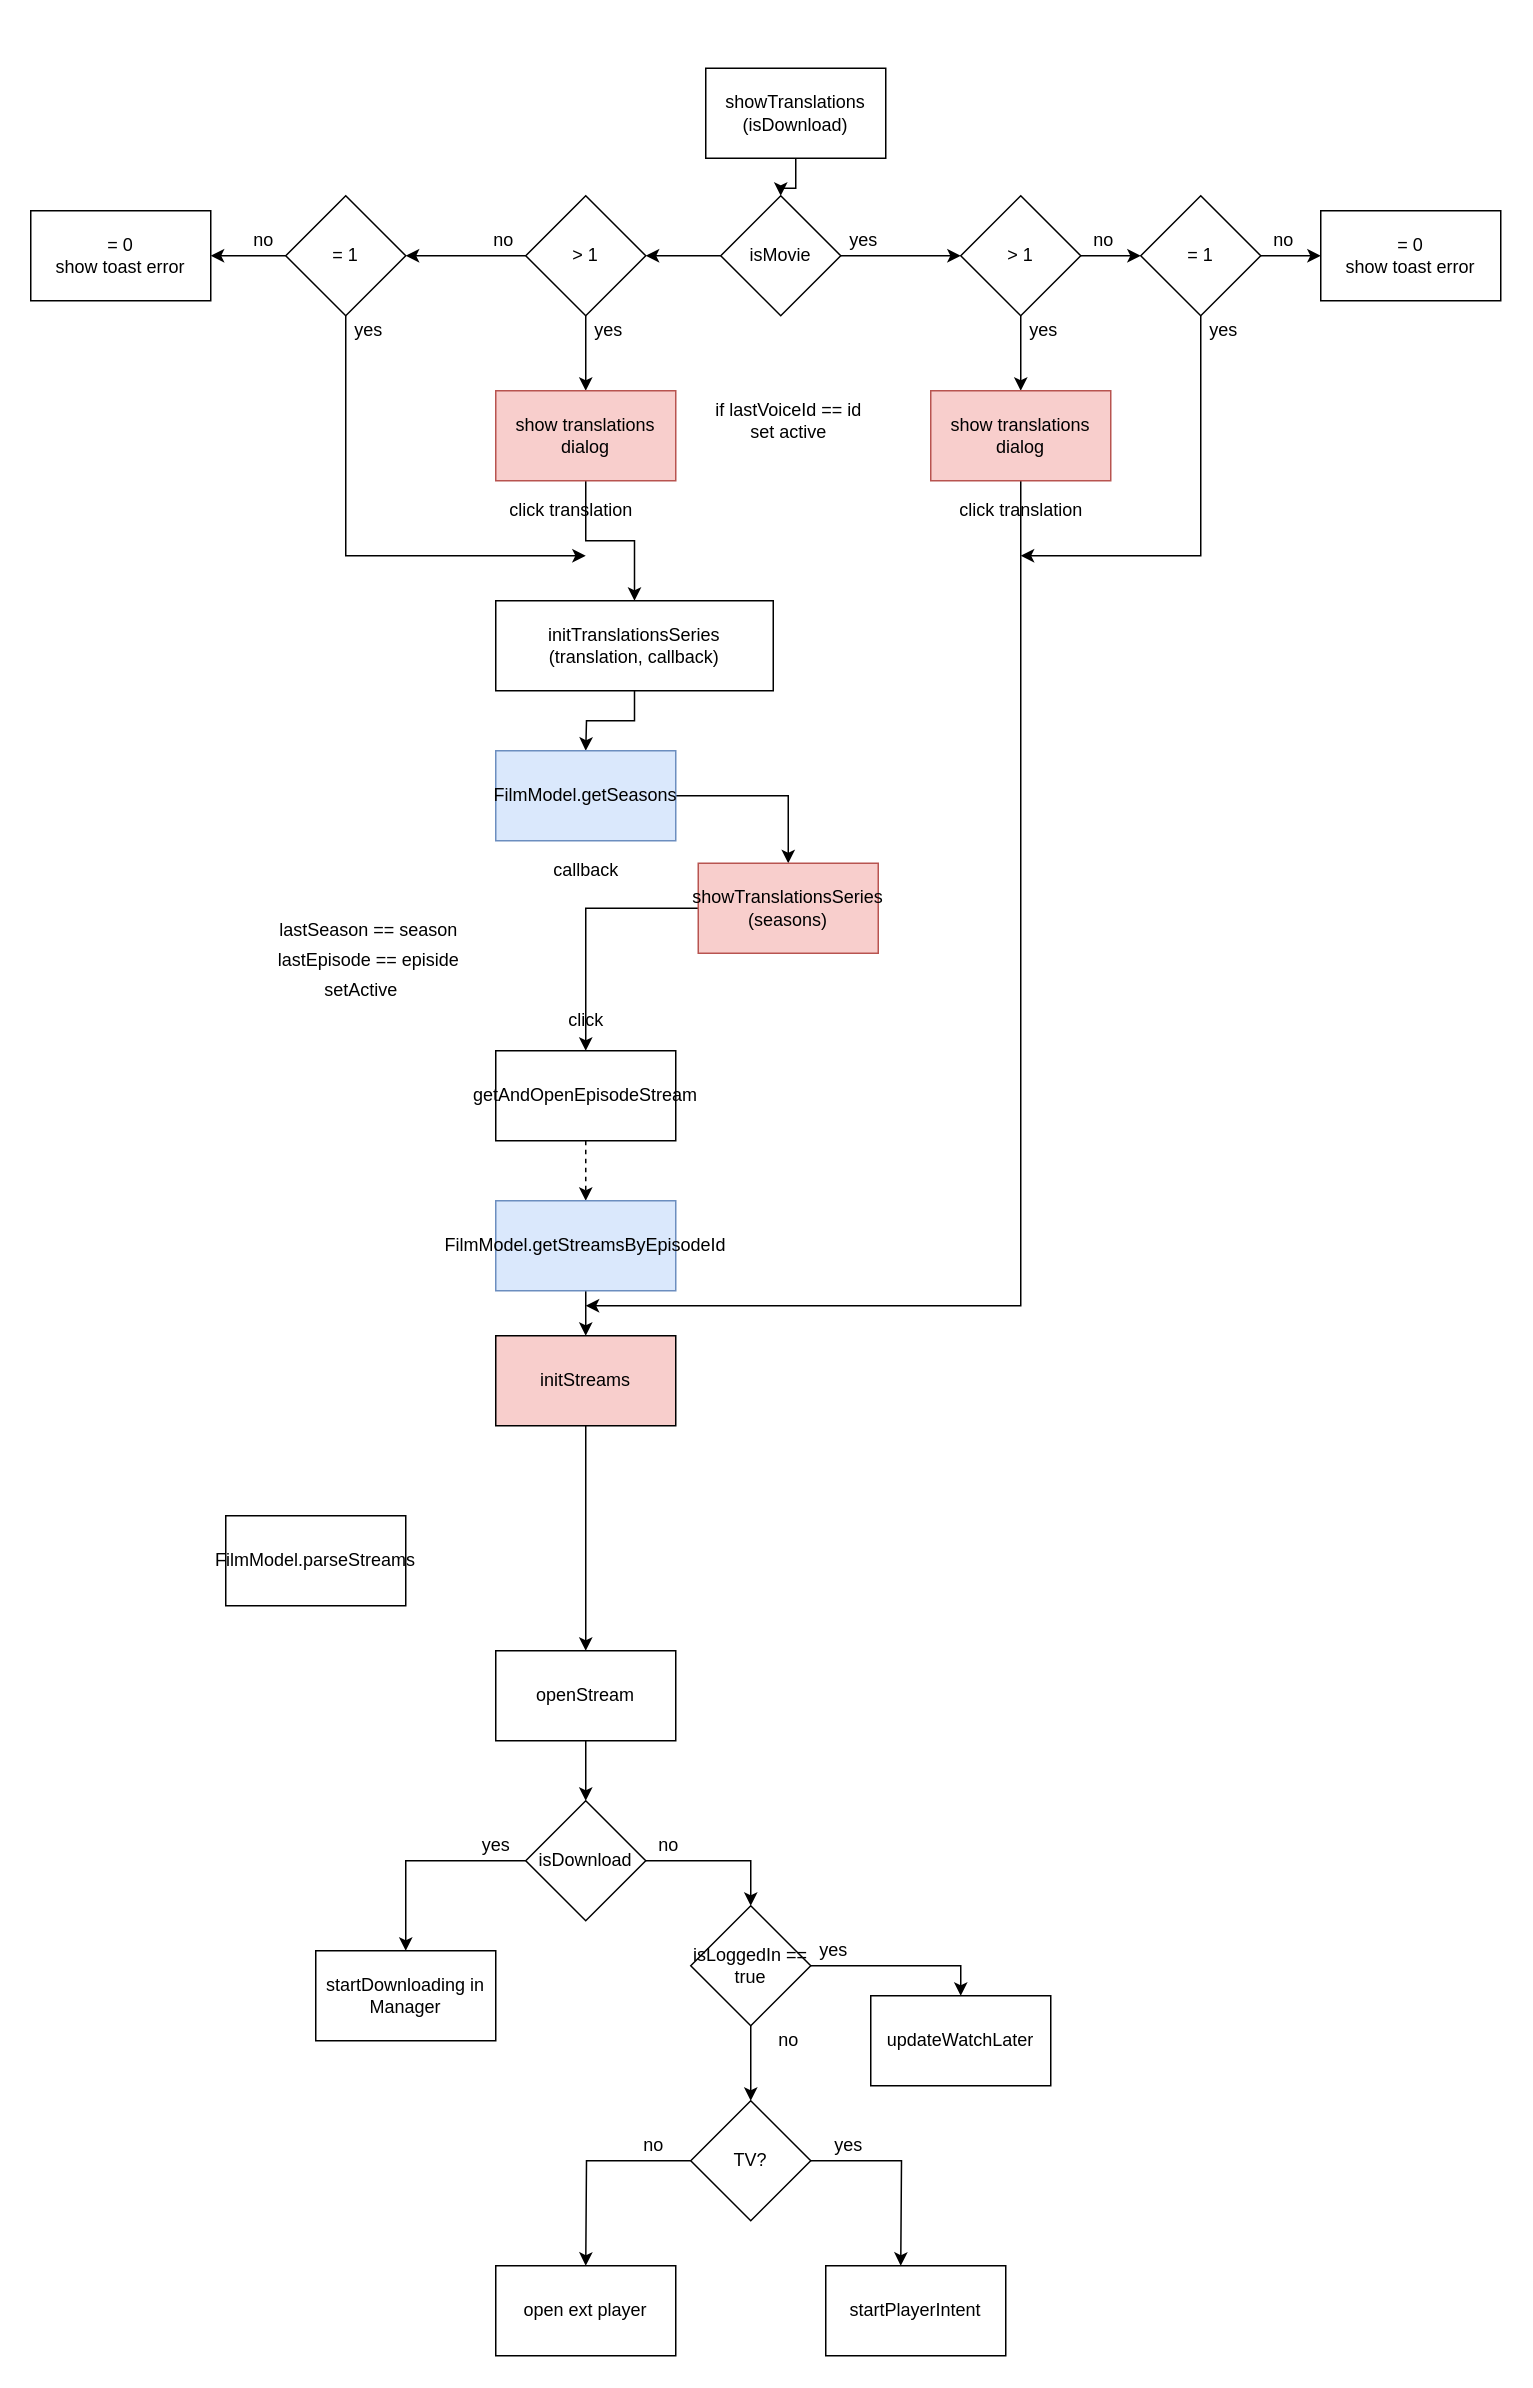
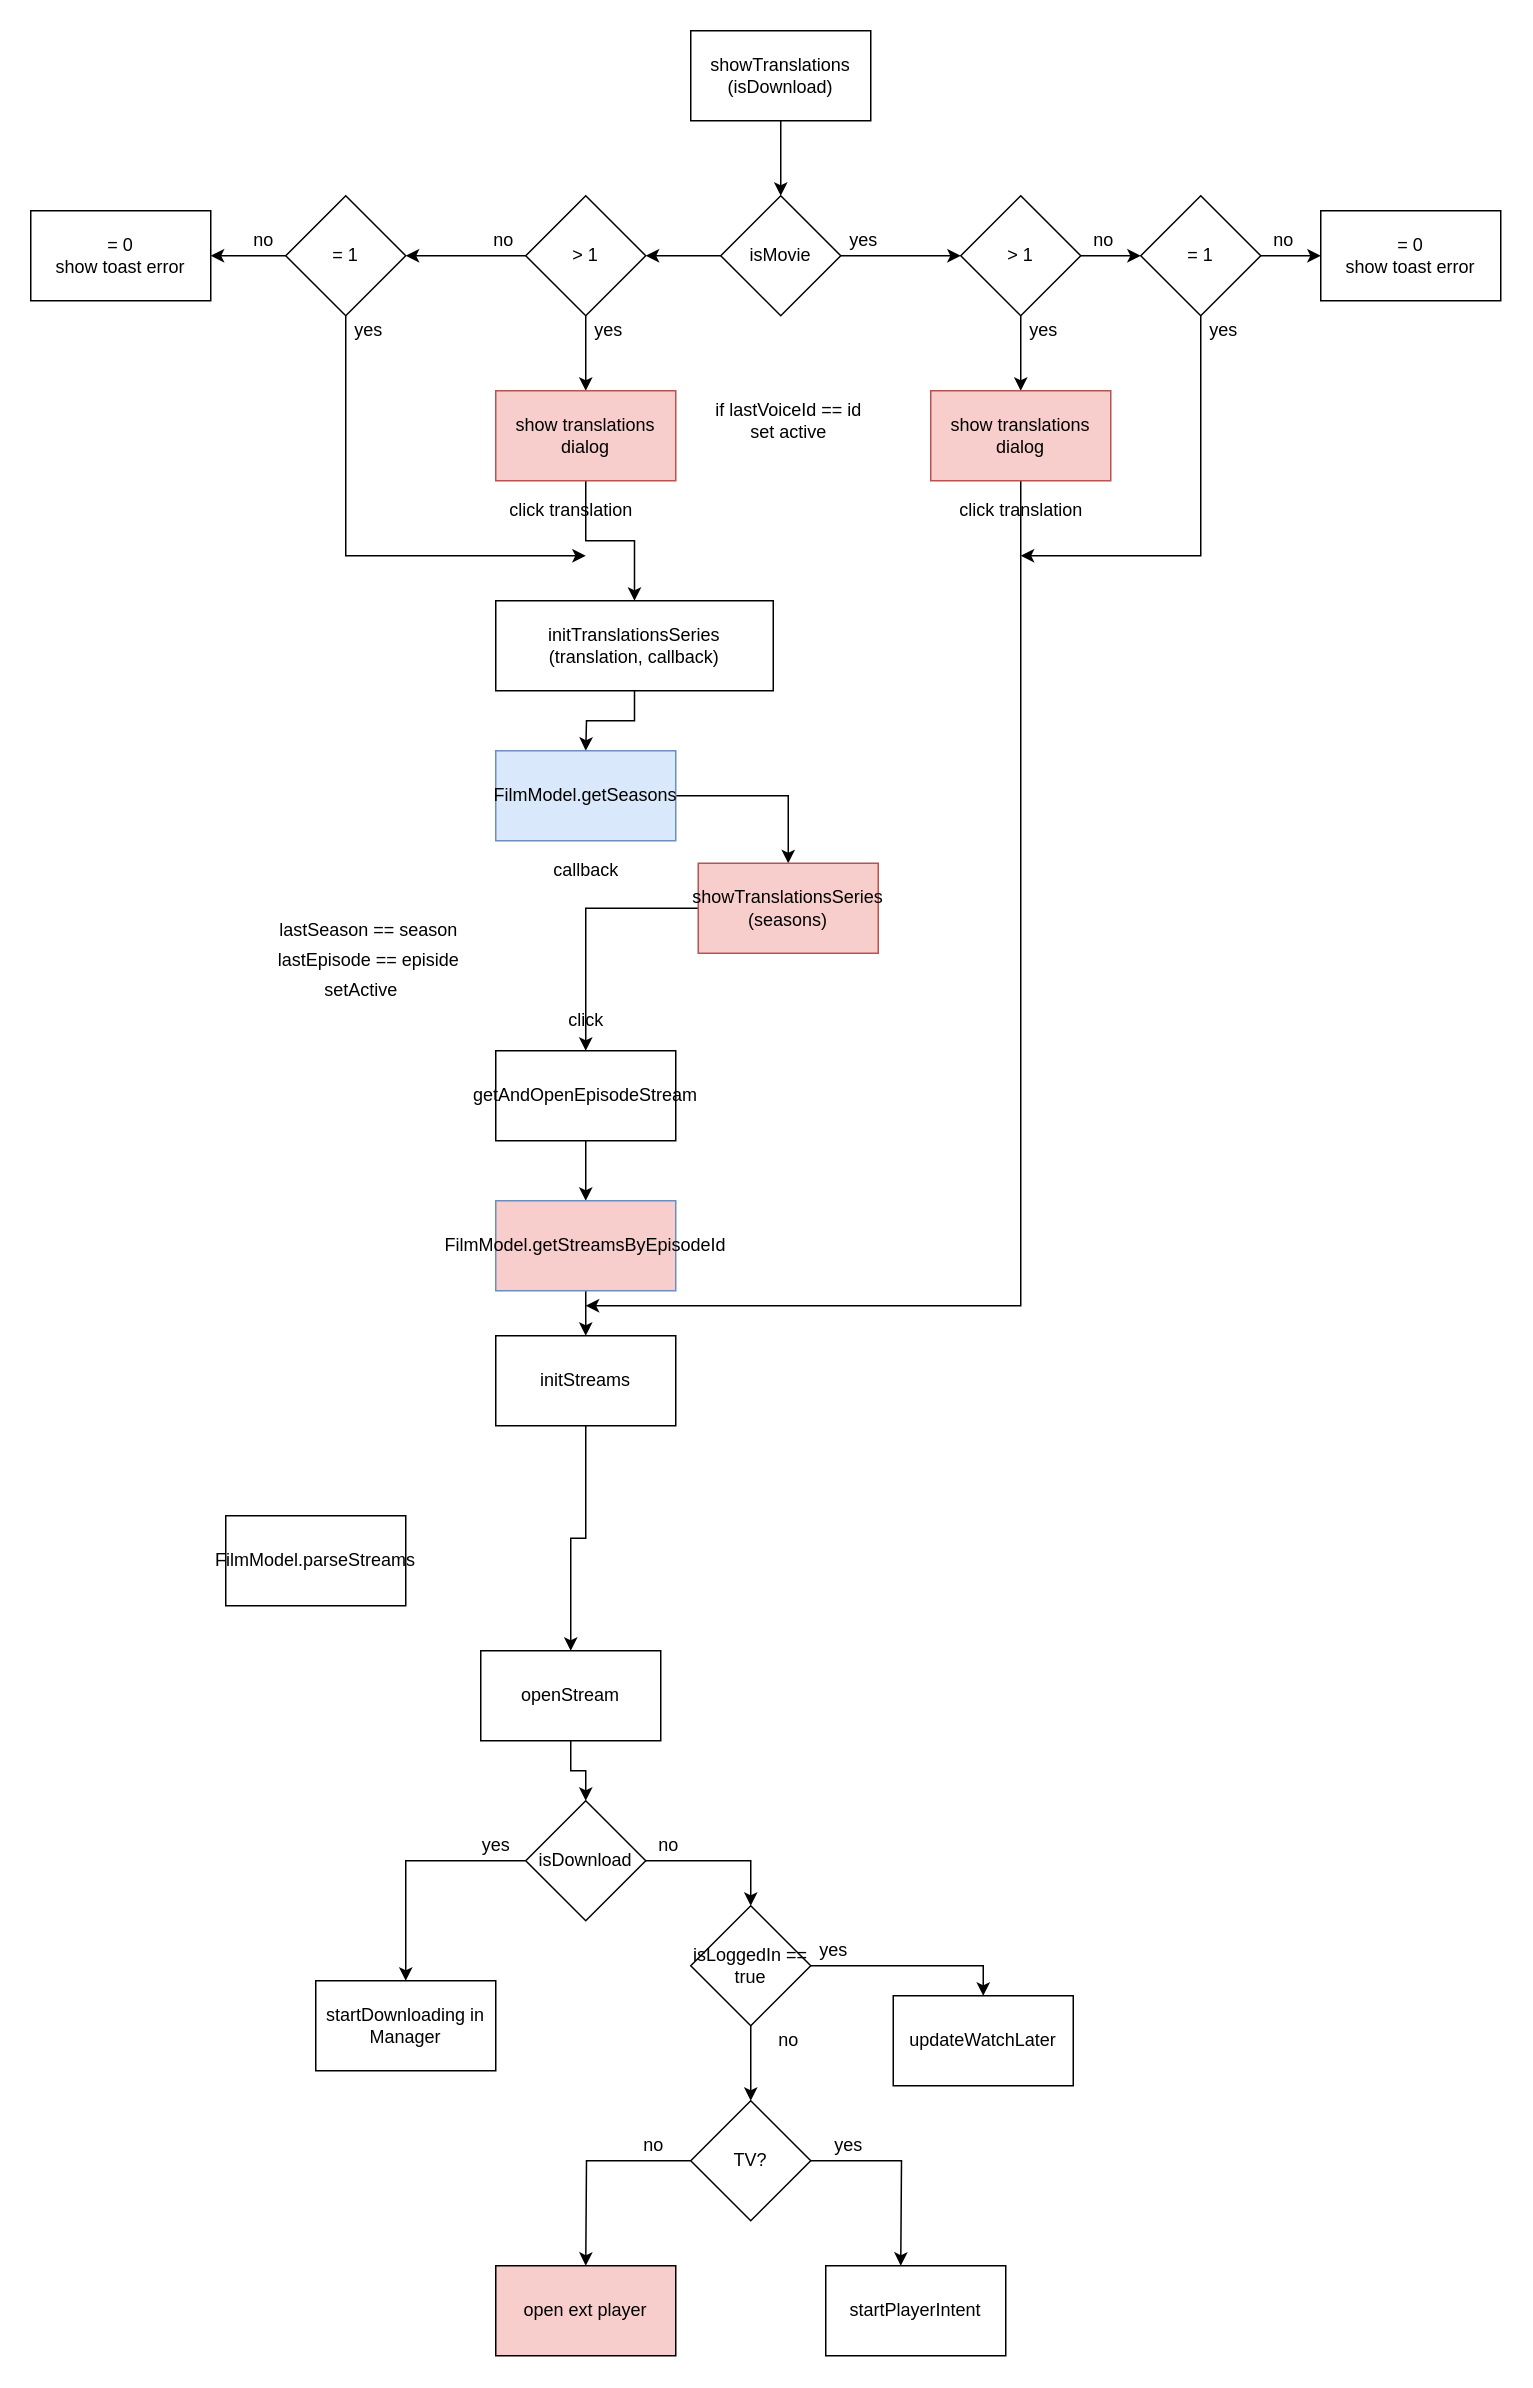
- <mxCell id="3" value="showTranslations&lt;br&gt;(isDownload)" style="rounded=0;whiteSpace=wrap;html=1;" parent="1" vertex="1"><mxGeometry x="470" y="45" width="120" height="60" as="geometry" /></mxCell>
+ <mxCell id="3" value="showTranslations&lt;br&gt;(isDownload)" style="rounded=0;whiteSpace=wrap;html=1;" parent="1" vertex="1"><mxGeometry x="460" y="20" width="120" height="60" as="geometry" /></mxCell>
- <mxCell id="47" style="edgeStyle=orthogonalEdgeStyle;rounded=0;orthogonalLoop=1;jettySize=auto;html=1;entryX=0.5;entryY=0;entryDx=0;entryDy=0;dashed=1;" parent="1" source="48" target="51" edge="1"><mxGeometry relative="1" as="geometry" /></mxCell>
+ <mxCell id="47" style="edgeStyle=orthogonalEdgeStyle;rounded=0;orthogonalLoop=1;jettySize=auto;html=1;entryX=0.5;entryY=0;entryDx=0;entryDy=0;" parent="1" source="48" target="51" edge="1"><mxGeometry relative="1" as="geometry" /></mxCell>
- <mxCell id="51" value="FilmModel.getStreamsByEpisodeId" style="whiteSpace=wrap;html=1;fillColor=#dae8fc;strokeColor=#6c8ebf;" parent="1" vertex="1"><mxGeometry x="330" y="800" width="120" height="60" as="geometry" /></mxCell>
+ <mxCell id="51" value="FilmModel.getStreamsByEpisodeId" style="whiteSpace=wrap;html=1;fillColor=#f8cecc;strokeColor=#6c8ebf;" parent="1" vertex="1"><mxGeometry x="330" y="800" width="120" height="60" as="geometry" /></mxCell>
- <mxCell id="53" value="initStreams" style="rounded=0;whiteSpace=wrap;html=1;fillColor=#f8cecc;" parent="1" vertex="1"><mxGeometry x="330" y="890" width="120" height="60" as="geometry" /></mxCell>
+ <mxCell id="53" value="initStreams" style="rounded=0;whiteSpace=wrap;html=1;" parent="1" vertex="1"><mxGeometry x="330" y="890" width="120" height="60" as="geometry" /></mxCell>
- <mxCell id="56" value="openStream" style="whiteSpace=wrap;html=1;" parent="1" vertex="1"><mxGeometry x="330" y="1100" width="120" height="60" as="geometry" /></mxCell>
+ <mxCell id="56" value="openStream" style="whiteSpace=wrap;html=1;" parent="1" vertex="1"><mxGeometry x="320" y="1100" width="120" height="60" as="geometry" /></mxCell>
- <mxCell id="62" value="startDownloading in Manager" style="whiteSpace=wrap;html=1;" parent="1" vertex="1"><mxGeometry x="210" y="1300" width="120" height="60" as="geometry" /></mxCell>
+ <mxCell id="62" value="startDownloading in Manager" style="whiteSpace=wrap;html=1;" parent="1" vertex="1"><mxGeometry x="210" y="1320" width="120" height="60" as="geometry" /></mxCell>
- <mxCell id="66" value="updateWatchLater" style="whiteSpace=wrap;html=1;" parent="1" vertex="1"><mxGeometry x="580" y="1330" width="120" height="60" as="geometry" /></mxCell>
+ <mxCell id="66" value="updateWatchLater" style="whiteSpace=wrap;html=1;" parent="1" vertex="1"><mxGeometry x="595" y="1330" width="120" height="60" as="geometry" /></mxCell>
- <mxCell id="75" value="open ext player" style="whiteSpace=wrap;html=1;" parent="1" vertex="1"><mxGeometry x="330" y="1510" width="120" height="60" as="geometry" /></mxCell>
+ <mxCell id="75" value="open ext player" style="whiteSpace=wrap;html=1;fillColor=#f8cecc;" parent="1" vertex="1"><mxGeometry x="330" y="1510" width="120" height="60" as="geometry" /></mxCell>
